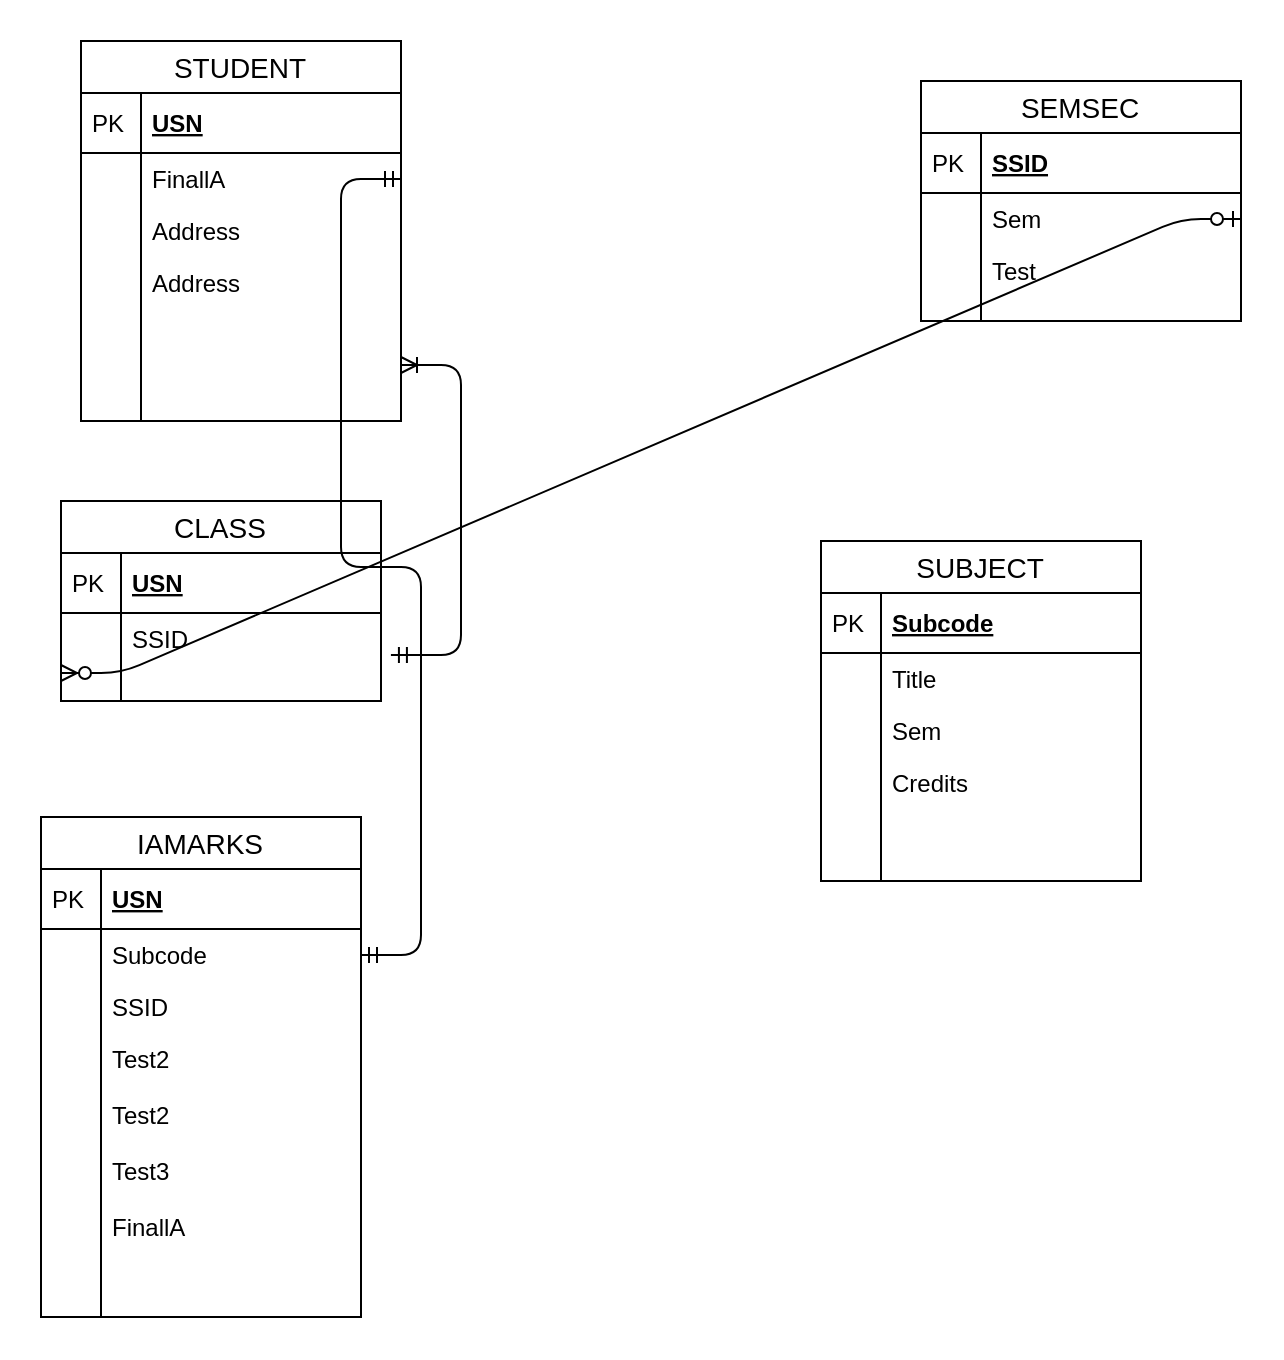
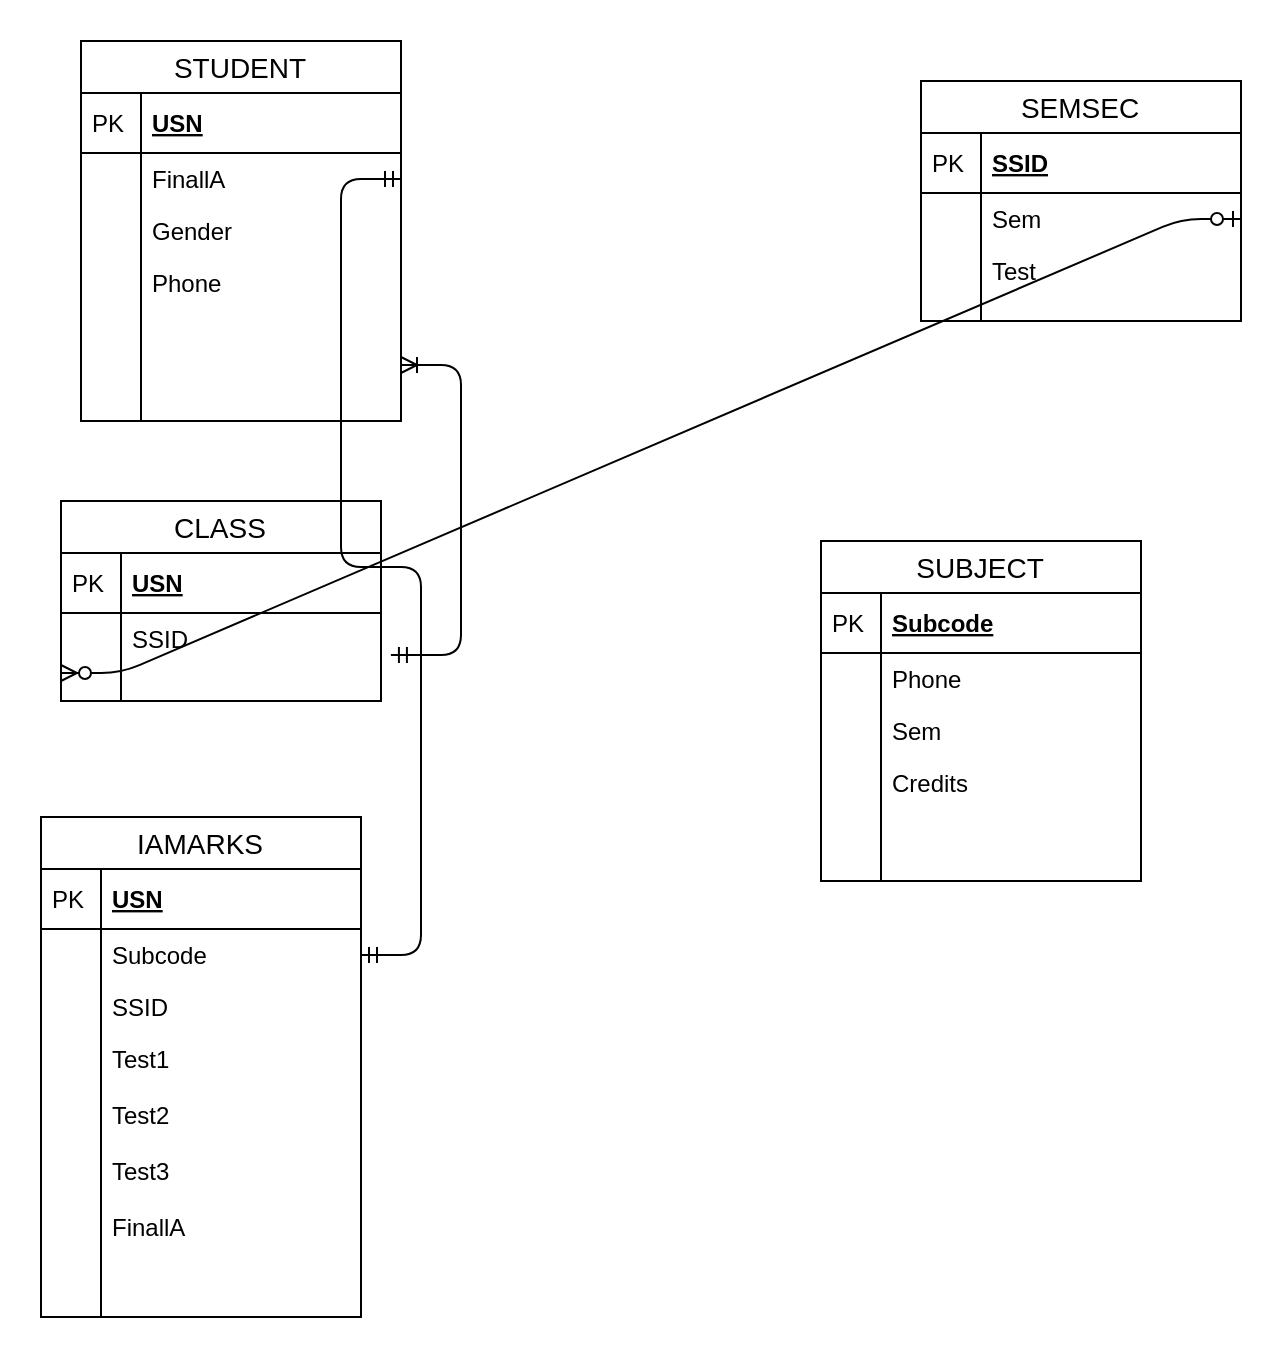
- <mxCell id="7" value="Address" style="shape=partialRectangle;top=0;left=0;right=0;bottom=0;align=left;verticalAlign=top;fillColor=none;spacingLeft=34;spacingRight=4;overflow=hidden;rotatable=0;points=[[0,0.5],[1,0.5]];portConstraint=eastwest;dropTarget=0;fontSize=12;" parent="2" vertex="1"><mxGeometry y="82" width="160" height="26" as="geometry" /></mxCell>
+ <mxCell id="7" value="Gender" style="shape=partialRectangle;top=0;left=0;right=0;bottom=0;align=left;verticalAlign=top;fillColor=none;spacingLeft=34;spacingRight=4;overflow=hidden;rotatable=0;points=[[0,0.5],[1,0.5]];portConstraint=eastwest;dropTarget=0;fontSize=12;" parent="2" vertex="1"><mxGeometry y="82" width="160" height="26" as="geometry" /></mxCell>
- <mxCell id="9" value="Address&#10;&#10;Gender" style="shape=partialRectangle;top=0;left=0;right=0;bottom=0;align=left;verticalAlign=top;fillColor=none;spacingLeft=34;spacingRight=4;overflow=hidden;rotatable=0;points=[[0,0.5],[1,0.5]];portConstraint=eastwest;dropTarget=0;fontSize=12;" parent="2" vertex="1"><mxGeometry y="108" width="160" height="26" as="geometry" /></mxCell>
+ <mxCell id="9" value="Phone&#10;&#10;Gender" style="shape=partialRectangle;top=0;left=0;right=0;bottom=0;align=left;verticalAlign=top;fillColor=none;spacingLeft=34;spacingRight=4;overflow=hidden;rotatable=0;points=[[0,0.5],[1,0.5]];portConstraint=eastwest;dropTarget=0;fontSize=12;" parent="2" vertex="1"><mxGeometry y="108" width="160" height="26" as="geometry" /></mxCell>
- <mxCell id="36" value="Title" style="shape=partialRectangle;top=0;left=0;right=0;bottom=0;align=left;verticalAlign=top;fillColor=none;spacingLeft=34;spacingRight=4;overflow=hidden;rotatable=0;points=[[0,0.5],[1,0.5]];portConstraint=eastwest;dropTarget=0;fontSize=12;" parent="33" vertex="1"><mxGeometry y="56" width="160" height="26" as="geometry" /></mxCell>
+ <mxCell id="36" value="Phone" style="shape=partialRectangle;top=0;left=0;right=0;bottom=0;align=left;verticalAlign=top;fillColor=none;spacingLeft=34;spacingRight=4;overflow=hidden;rotatable=0;points=[[0,0.5],[1,0.5]];portConstraint=eastwest;dropTarget=0;fontSize=12;" parent="33" vertex="1"><mxGeometry y="56" width="160" height="26" as="geometry" /></mxCell>
- <mxCell id="51" value="Test2&#10;&#10;Test2&#10;&#10;Test3&#10;&#10;FinallA" style="shape=partialRectangle;top=0;left=0;right=0;bottom=0;align=left;verticalAlign=top;fillColor=none;spacingLeft=34;spacingRight=4;overflow=hidden;rotatable=0;points=[[0,0.5],[1,0.5]];portConstraint=eastwest;dropTarget=0;fontSize=12;" parent="44" vertex="1"><mxGeometry y="108" width="160" height="132" as="geometry" /></mxCell>
+ <mxCell id="51" value="Test1&#10;&#10;Test2&#10;&#10;Test3&#10;&#10;FinallA" style="shape=partialRectangle;top=0;left=0;right=0;bottom=0;align=left;verticalAlign=top;fillColor=none;spacingLeft=34;spacingRight=4;overflow=hidden;rotatable=0;points=[[0,0.5],[1,0.5]];portConstraint=eastwest;dropTarget=0;fontSize=12;" parent="44" vertex="1"><mxGeometry y="108" width="160" height="132" as="geometry" /></mxCell>
